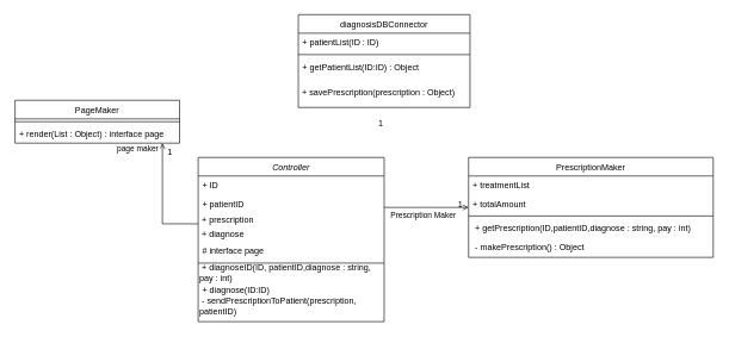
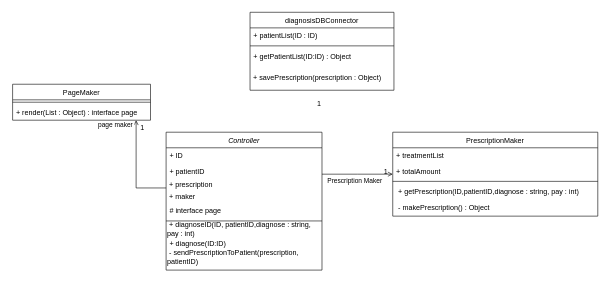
- <mxCell id="6" value="&amp;nbsp;+ diagnose" style="text;html=1;strokeColor=none;fillColor=none;align=left;verticalAlign=middle;whiteSpace=wrap;rounded=0;" parent="2" vertex="1"><mxGeometry y="98" width="260" height="20" as="geometry" /></mxCell>
+ <mxCell id="6" value="&amp;nbsp;+ maker" style="text;html=1;strokeColor=none;fillColor=none;align=left;verticalAlign=middle;whiteSpace=wrap;rounded=0;" parent="2" vertex="1"><mxGeometry y="98" width="260" height="20" as="geometry" /></mxCell>
